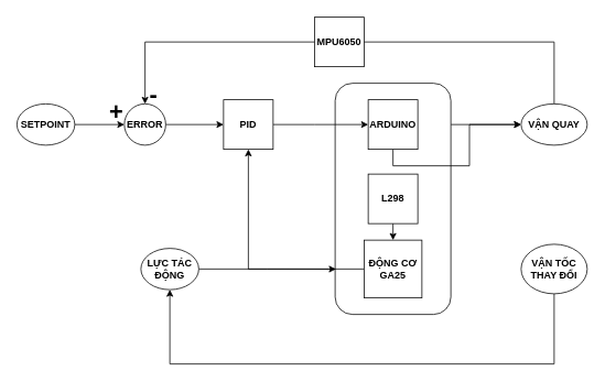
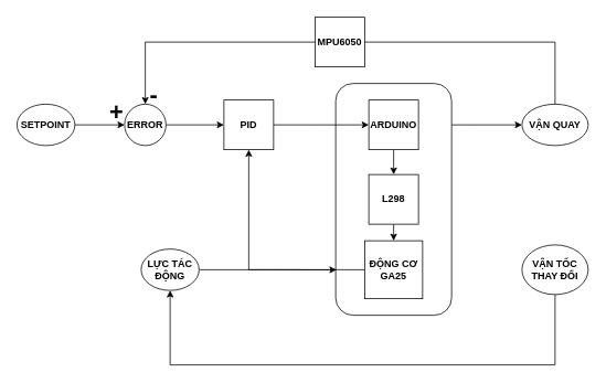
- <mxCell id="4" style="edgeStyle=orthogonalEdgeStyle;rounded=0;orthogonalLoop=1;jettySize=auto;html=1;exitX=0.5;exitY=1;exitDx=0;exitDy=0;" edge="1" parent="1" source="5" target="11"><mxGeometry relative="1" as="geometry" /></mxCell>
+ <mxCell id="4" style="edgeStyle=orthogonalEdgeStyle;rounded=0;orthogonalLoop=1;jettySize=auto;html=1;exitX=0.5;exitY=1;exitDx=0;exitDy=0;entryX=0.5;entryY=0;entryDx=0;entryDy=0;" edge="1" parent="1" source="5" target="7"><mxGeometry relative="1" as="geometry" /></mxCell>
